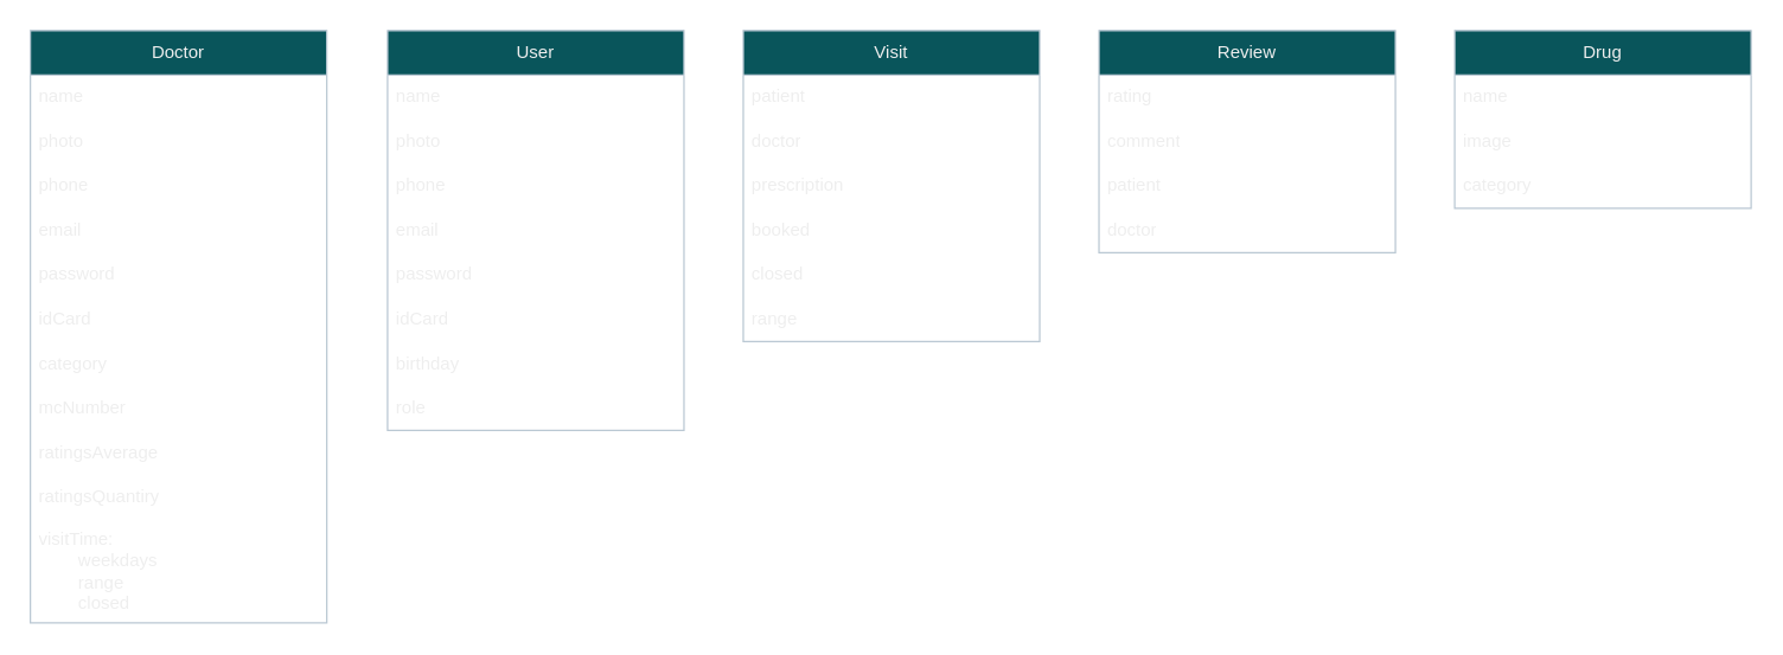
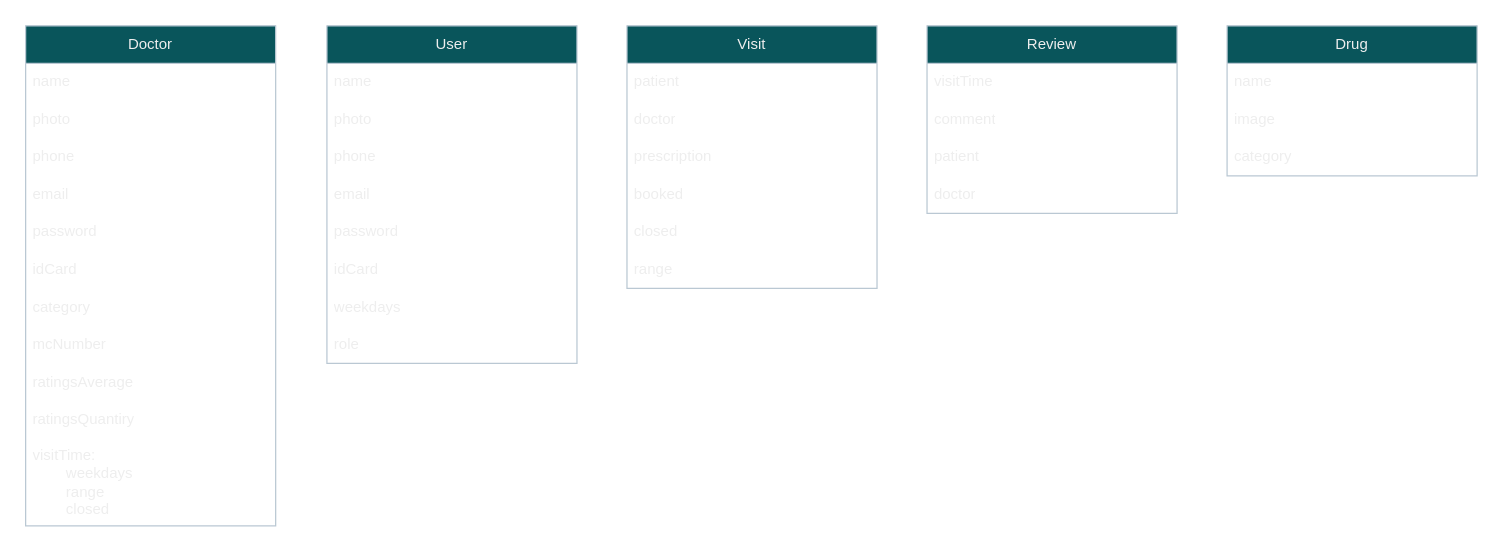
- <mxCell id="19" value="rating" style="text;strokeColor=none;fillColor=none;align=left;verticalAlign=middle;spacingLeft=4;spacingRight=4;overflow=hidden;points=[[0,0.5],[1,0.5]];portConstraint=eastwest;rotatable=0;whiteSpace=wrap;html=1;labelBackgroundColor=none;fontColor=#EEEEEE;" vertex="1" parent="18"><mxGeometry y="30" width="200" height="30" as="geometry" /></mxCell>
+ <mxCell id="19" value="visitTime" style="text;strokeColor=none;fillColor=none;align=left;verticalAlign=middle;spacingLeft=4;spacingRight=4;overflow=hidden;points=[[0,0.5],[1,0.5]];portConstraint=eastwest;rotatable=0;whiteSpace=wrap;html=1;labelBackgroundColor=none;fontColor=#EEEEEE;" vertex="1" parent="18"><mxGeometry y="30" width="200" height="30" as="geometry" /></mxCell>
- <mxCell id="9" value="birthday" style="text;strokeColor=none;fillColor=none;align=left;verticalAlign=middle;spacingLeft=4;spacingRight=4;overflow=hidden;points=[[0,0.5],[1,0.5]];portConstraint=eastwest;rotatable=0;whiteSpace=wrap;html=1;labelBackgroundColor=none;fontColor=#EEEEEE;" vertex="1" parent="2"><mxGeometry y="210" width="200" height="30" as="geometry" /></mxCell>
+ <mxCell id="9" value="weekdays" style="text;strokeColor=none;fillColor=none;align=left;verticalAlign=middle;spacingLeft=4;spacingRight=4;overflow=hidden;points=[[0,0.5],[1,0.5]];portConstraint=eastwest;rotatable=0;whiteSpace=wrap;html=1;labelBackgroundColor=none;fontColor=#EEEEEE;" vertex="1" parent="2"><mxGeometry y="210" width="200" height="30" as="geometry" /></mxCell>
